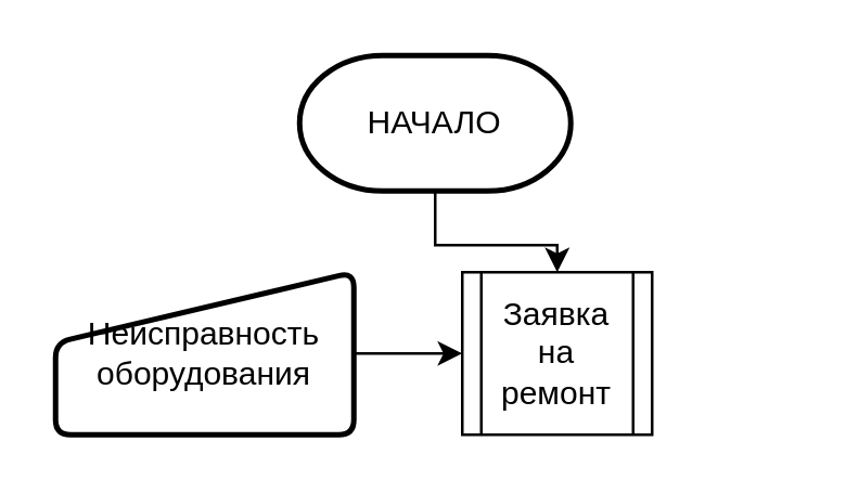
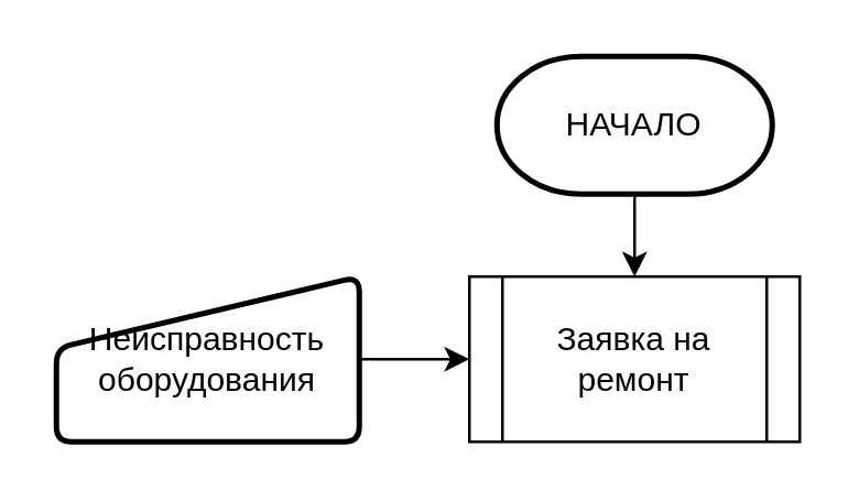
- <mxCell id="3" value="НАЧАЛО" style="strokeWidth=2;html=1;shape=mxgraph.flowchart.terminator;whiteSpace=wrap;" vertex="1" parent="1"><mxGeometry x="110" y="20" width="100" height="50" as="geometry" /></mxCell>
+ <mxCell id="3" value="НАЧАЛО" style="strokeWidth=2;html=1;shape=mxgraph.flowchart.terminator;whiteSpace=wrap;" vertex="1" parent="1"><mxGeometry x="180" y="20" width="100" height="50" as="geometry" /></mxCell>
- <mxCell id="4" value="Заявка на ремонт" style="shape=process;whiteSpace=wrap;html=1;backgroundOutline=1;" vertex="1" parent="1"><mxGeometry x="170" y="100" width="70" height="60" as="geometry" /></mxCell>
+ <mxCell id="4" value="Заявка на ремонт" style="shape=process;whiteSpace=wrap;html=1;backgroundOutline=1;" vertex="1" parent="1"><mxGeometry x="170" y="100" width="120" height="60" as="geometry" /></mxCell>
